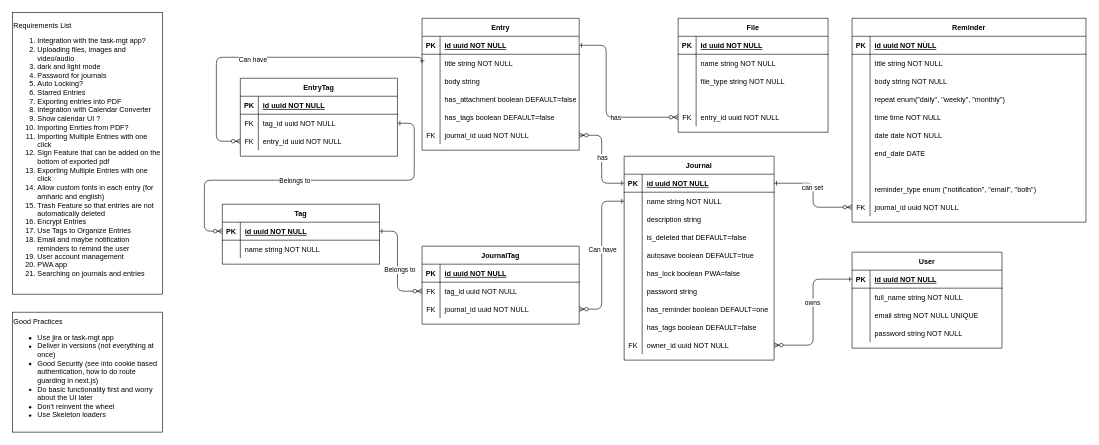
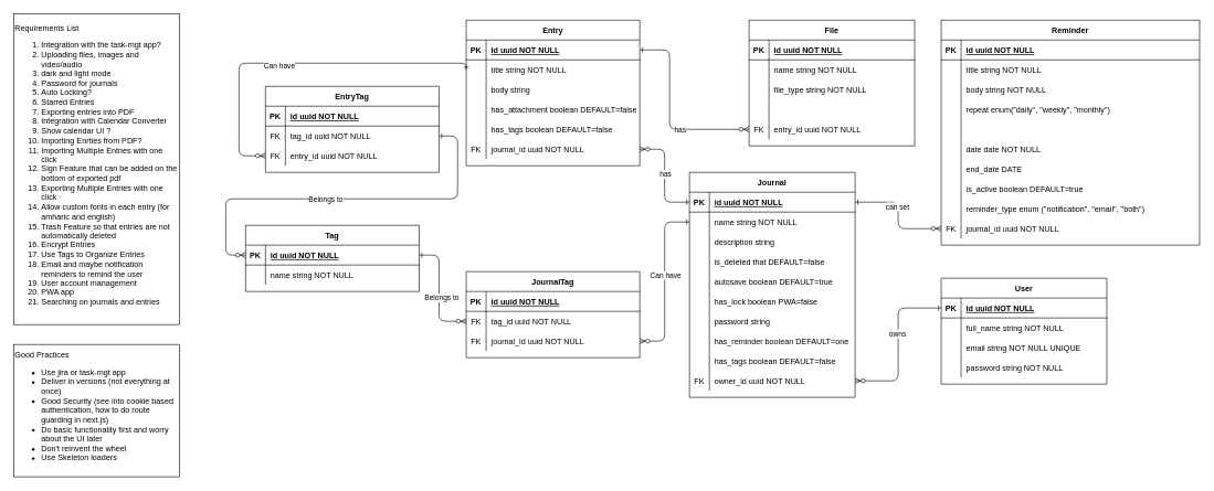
- <mxCell id="84" value="time time NOT NULL" style="shape=partialRectangle;overflow=hidden;connectable=0;fillColor=none;top=0;left=0;bottom=0;right=0;align=left;spacingLeft=6;" parent="82" vertex="1"><mxGeometry x="30" width="360" height="30" as="geometry"><mxRectangle width="360" height="30" as="alternateBounds" /></mxGeometry></mxCell>
+ <mxCell id="93" value="is_active boolean DEFAULT=true" style="shape=partialRectangle;overflow=hidden;connectable=0;fillColor=none;top=0;left=0;bottom=0;right=0;align=left;spacingLeft=6;" parent="91" vertex="1"><mxGeometry x="30" width="360" height="30" as="geometry"><mxRectangle width="360" height="30" as="alternateBounds" /></mxGeometry></mxCell>
